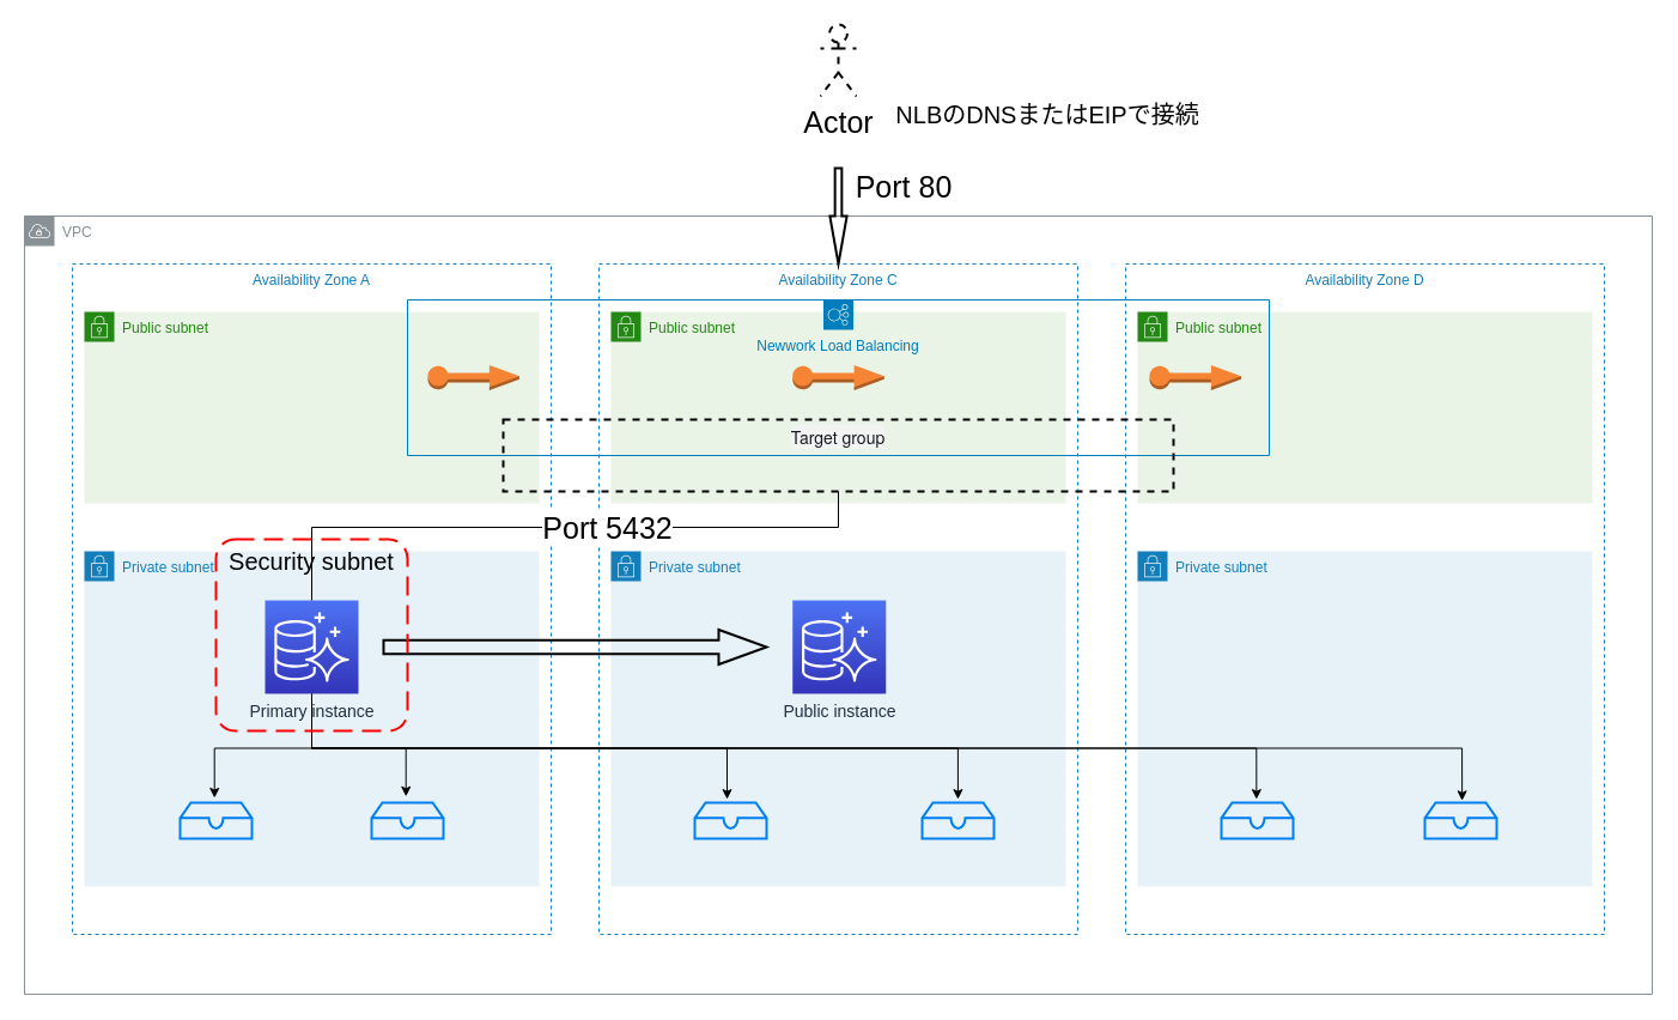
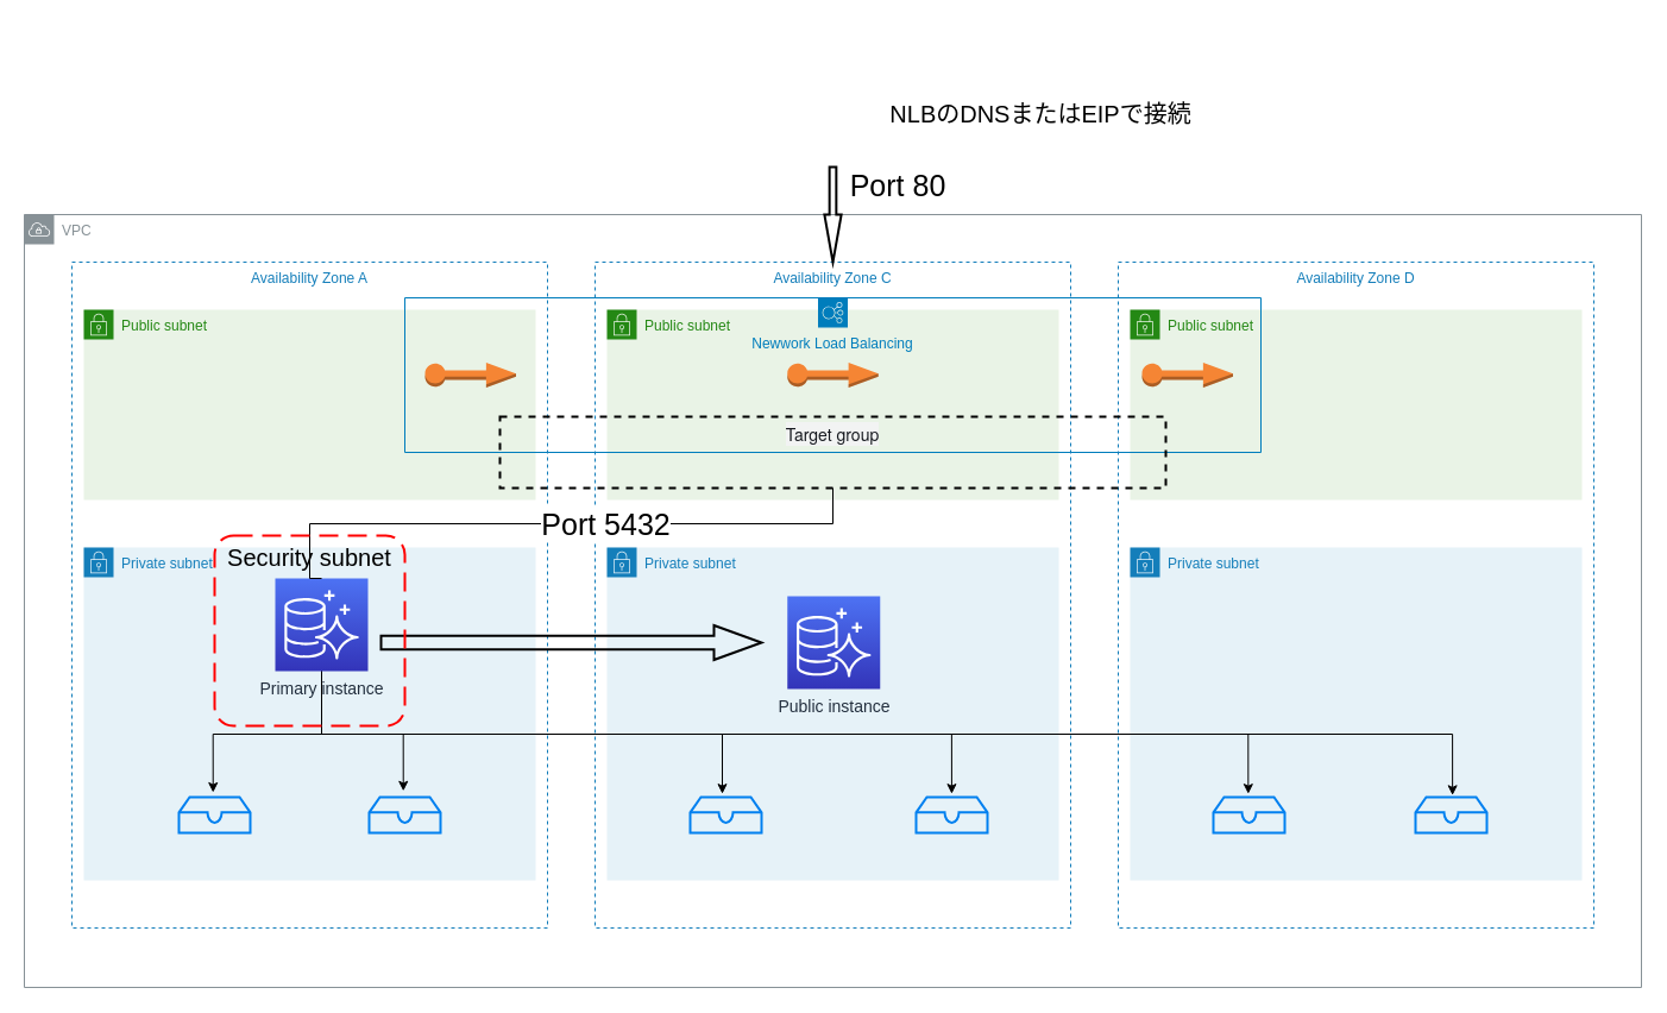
- <mxCell id="34" value="Actor" style="shape=umlActor;verticalLabelPosition=bottom;verticalAlign=top;html=1;outlineConnect=0;dashed=1;fontSize=25;strokeWidth=2;fillColor=none;" vertex="1" parent="1"><mxGeometry x="685" y="20" width="30" height="60" as="geometry" /></mxCell>
- <mxCell id="22" value="Primary instance" style="sketch=0;points=[[0,0,0],[0.25,0,0],[0.5,0,0],[0.75,0,0],[1,0,0],[0,1,0],[0.25,1,0],[0.5,1,0],[0.75,1,0],[1,1,0],[0,0.25,0],[0,0.5,0],[0,0.75,0],[1,0.25,0],[1,0.5,0],[1,0.75,0]];outlineConnect=0;fontColor=#232F3E;gradientColor=#4D72F3;gradientDirection=north;fillColor=#3334B9;strokeColor=#ffffff;dashed=0;verticalLabelPosition=bottom;verticalAlign=top;align=center;html=1;fontSize=14;fontStyle=0;aspect=fixed;shape=mxgraph.aws4.resourceIcon;resIcon=mxgraph.aws4.aurora;" vertex="1" parent="1"><mxGeometry x="221" y="501" width="78" height="78" as="geometry" /></mxCell>
+ <mxCell id="22" value="Primary instance" style="sketch=0;points=[[0,0,0],[0.25,0,0],[0.5,0,0],[0.75,0,0],[1,0,0],[0,1,0],[0.25,1,0],[0.5,1,0],[0.75,1,0],[1,1,0],[0,0.25,0],[0,0.5,0],[0,0.75,0],[1,0.25,0],[1,0.5,0],[1,0.75,0]];outlineConnect=0;fontColor=#232F3E;gradientColor=#4D72F3;gradientDirection=north;fillColor=#3334B9;strokeColor=#ffffff;dashed=0;verticalLabelPosition=bottom;verticalAlign=top;align=center;html=1;fontSize=14;fontStyle=0;aspect=fixed;shape=mxgraph.aws4.resourceIcon;resIcon=mxgraph.aws4.aurora;" vertex="1" parent="1"><mxGeometry x="231" y="486" width="78" height="78" as="geometry" /></mxCell>
